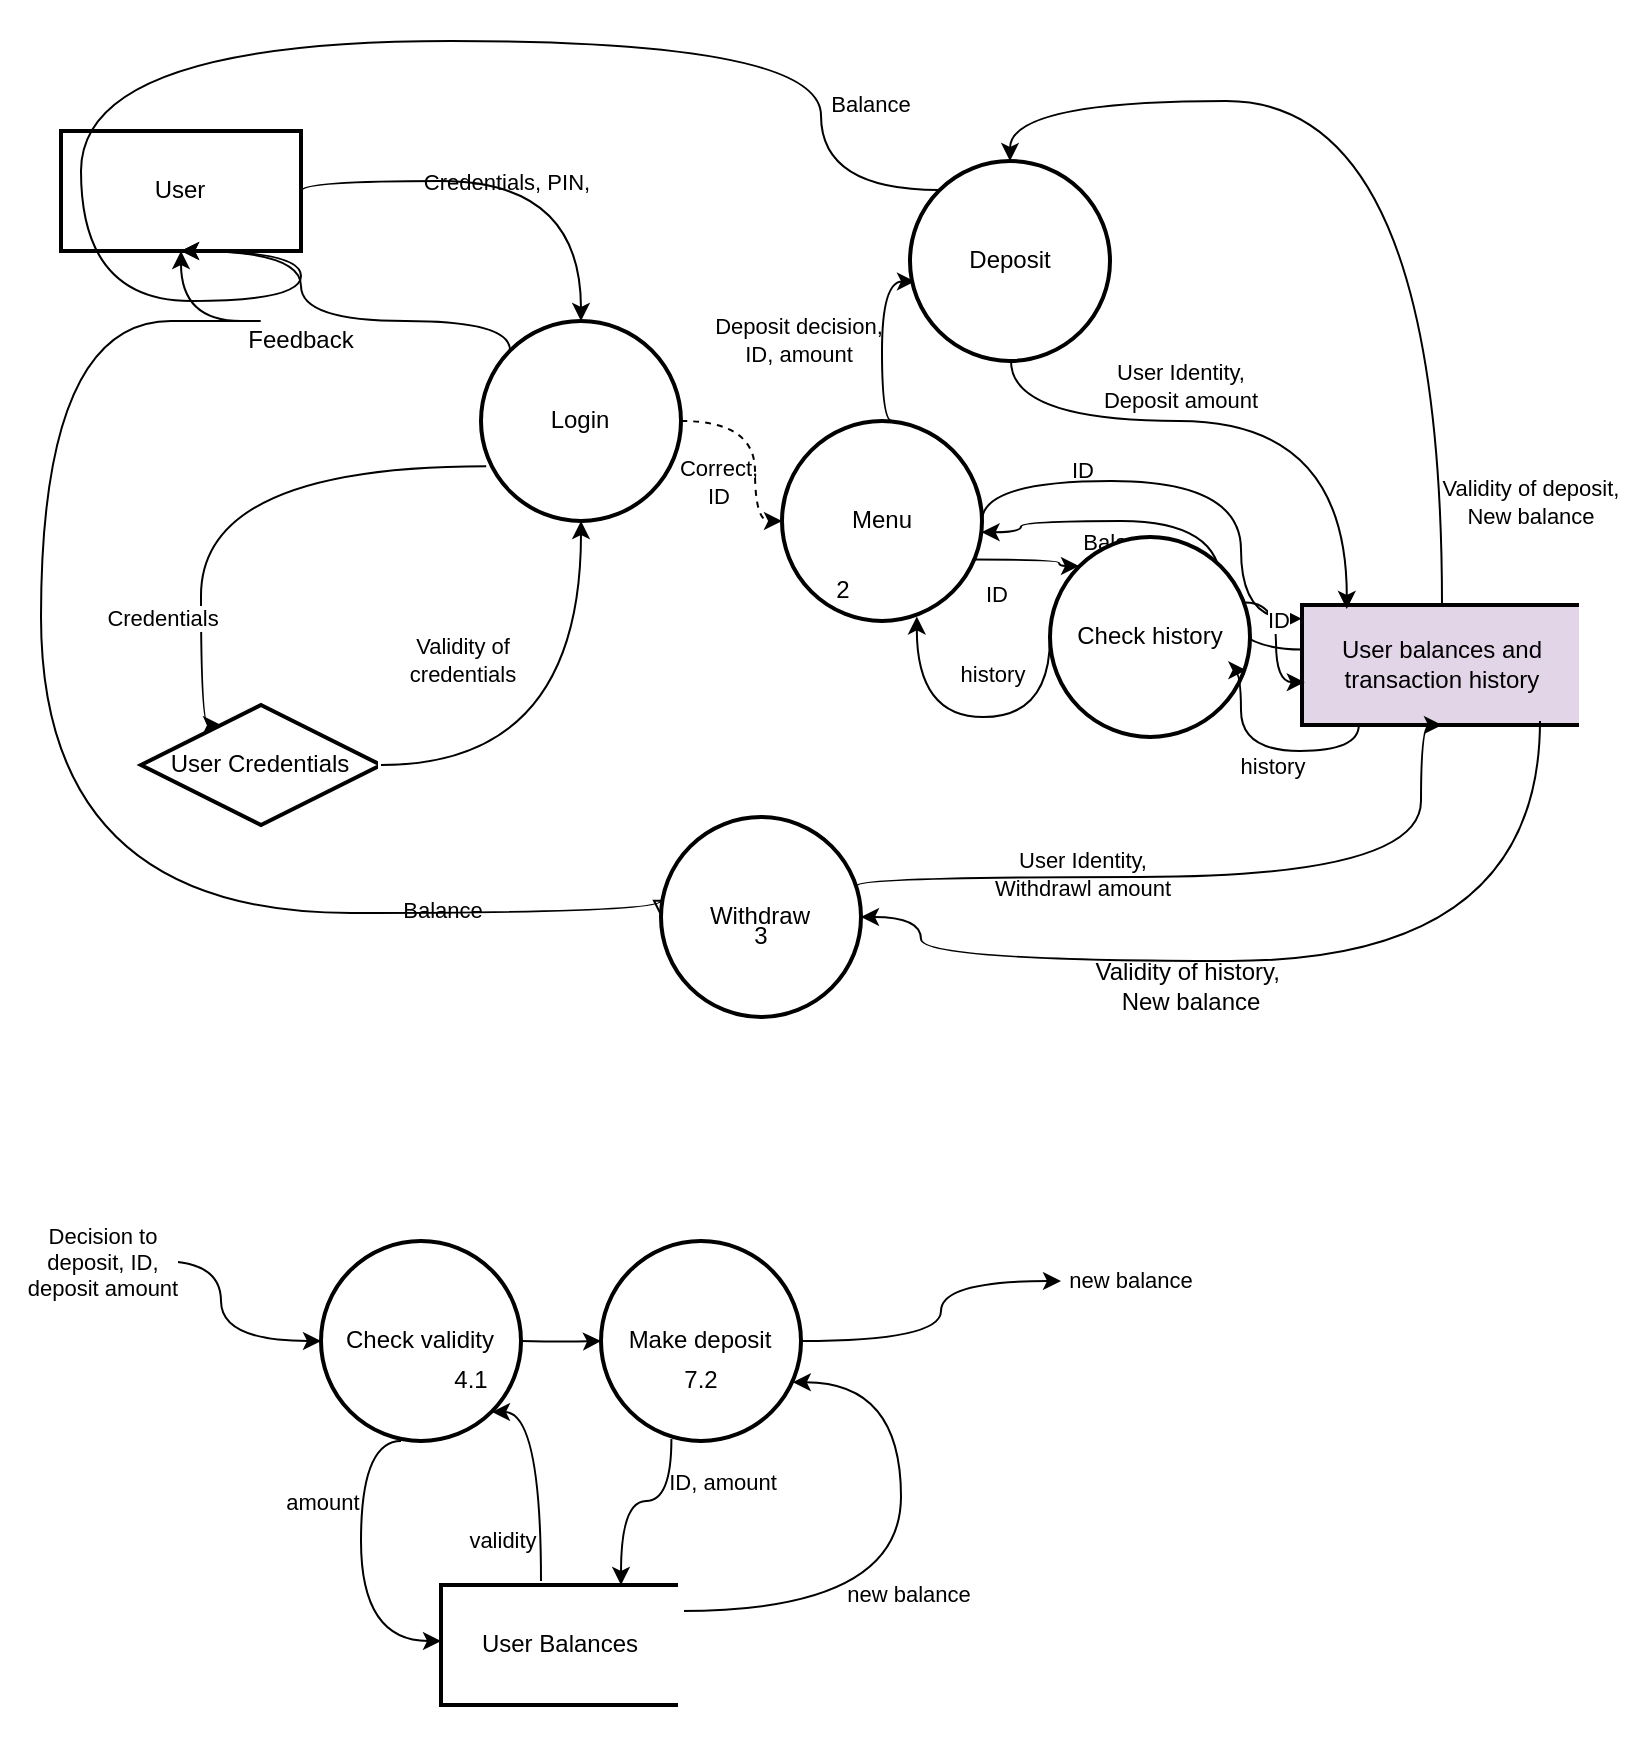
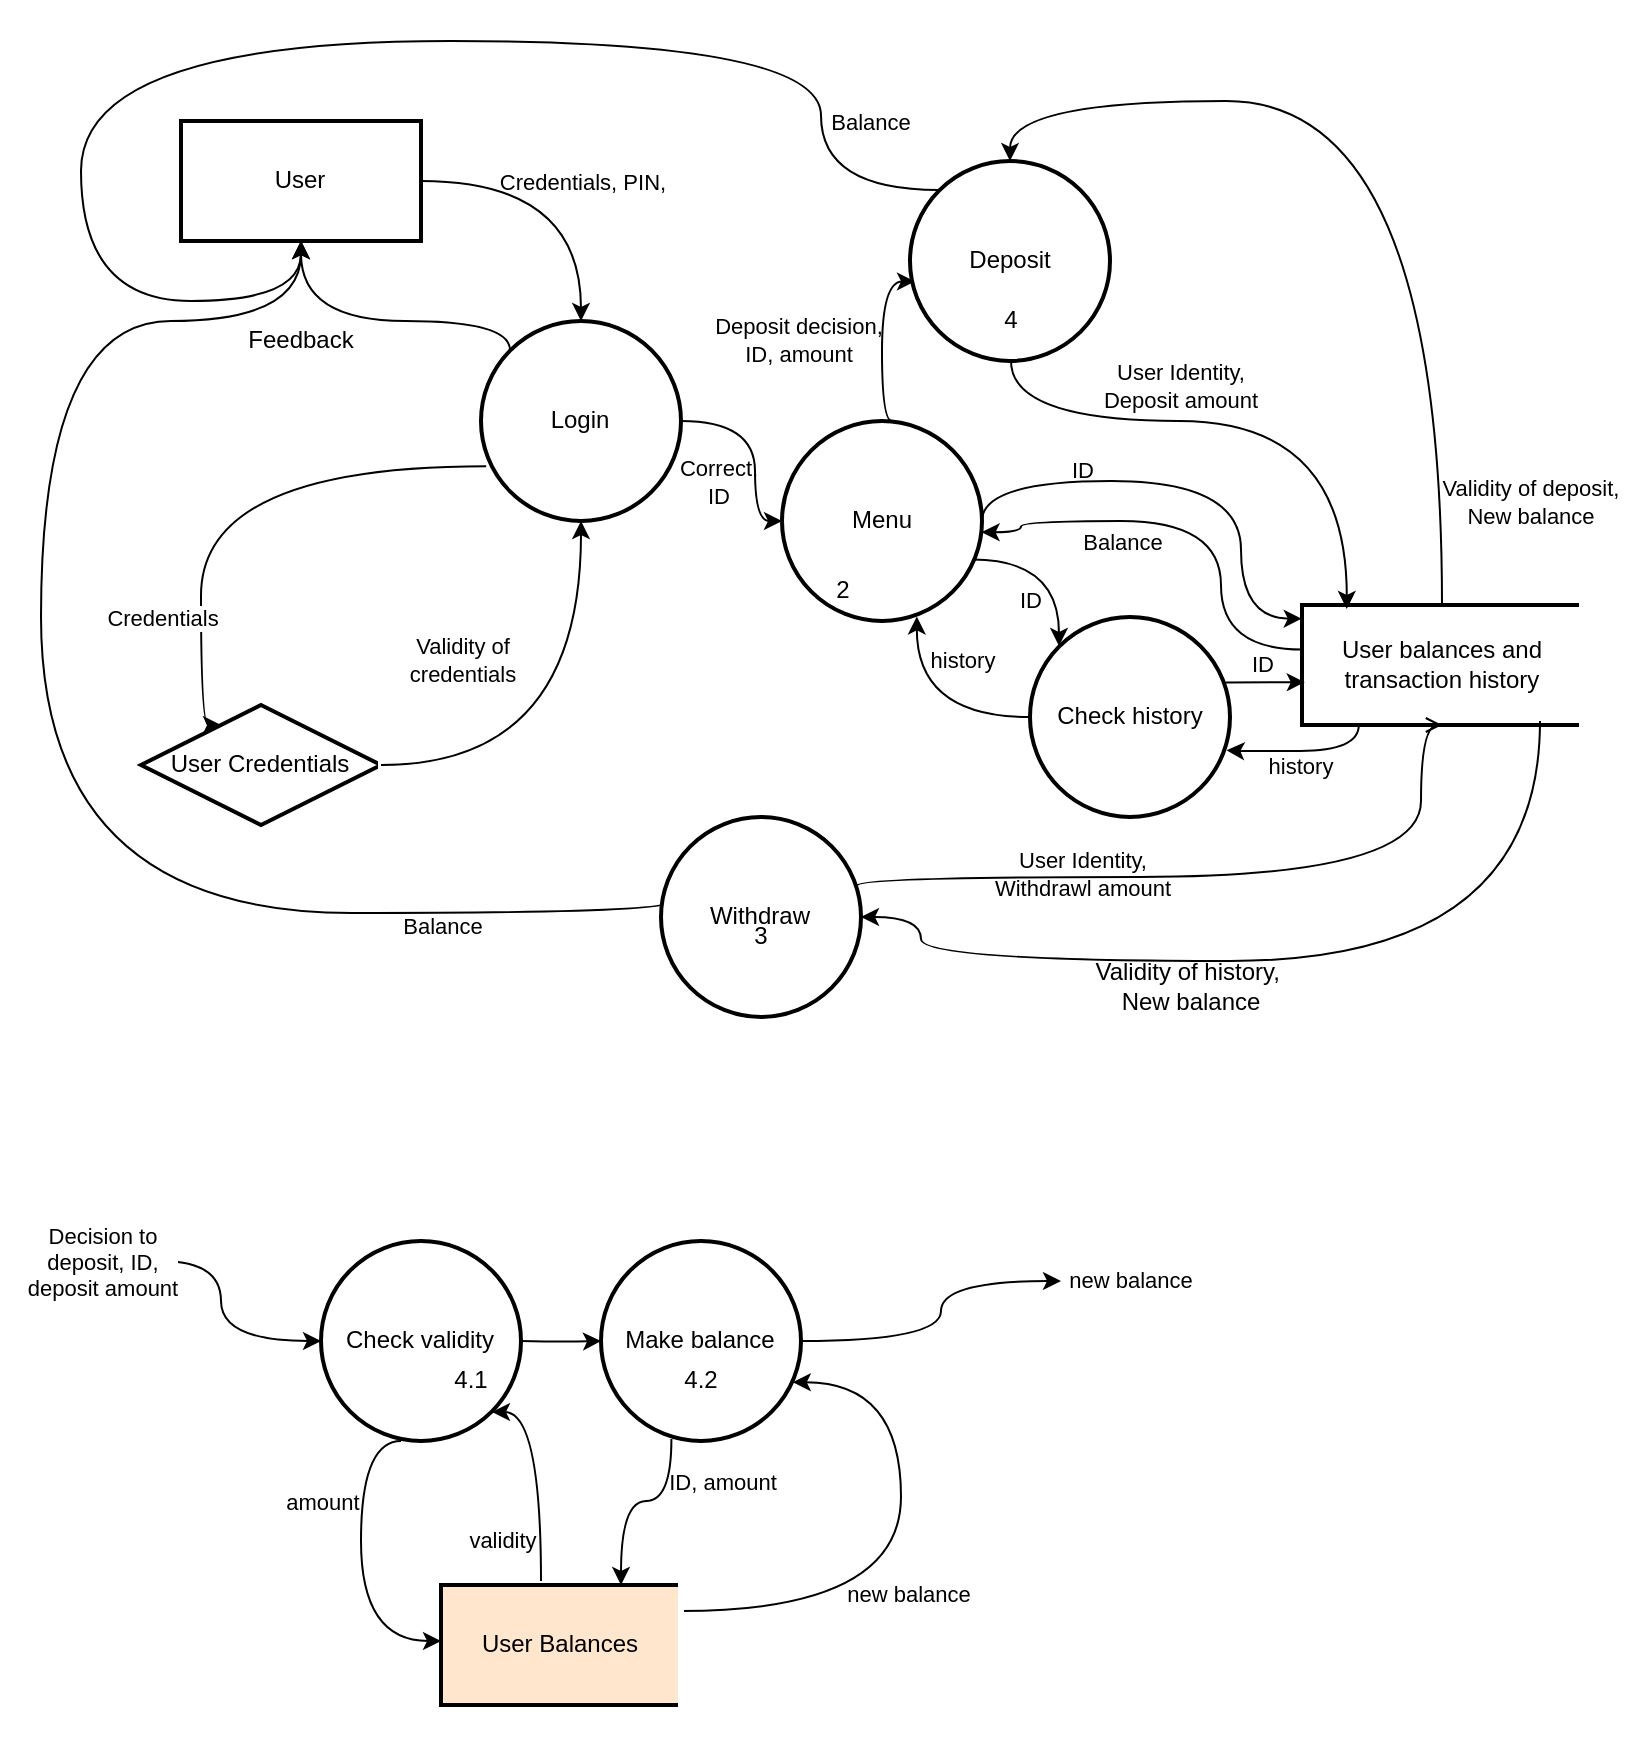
- <mxCell id="8" value="User" style="rounded=0;whiteSpace=wrap;html=1;strokeWidth=2;" parent="1" vertex="1"><mxGeometry x="30" y="65" width="120" height="60" as="geometry" /></mxCell>
+ <mxCell id="8" value="User" style="rounded=0;whiteSpace=wrap;html=1;strokeWidth=2;" parent="1" vertex="1"><mxGeometry x="90" y="60" width="120" height="60" as="geometry" /></mxCell>
+ <mxCell id="43" value="4" style="text;html=1;align=center;verticalAlign=middle;resizable=0;points=[];autosize=1;" vertex="1" parent="1"><mxGeometry x="494.5" y="150" width="20" height="20" as="geometry" /></mxCell>
- <mxCell id="37" value="" style="curved=1;endArrow=classic;html=1;fontSize=6;edgeStyle=orthogonalEdgeStyle;exitX=1;exitY=0.5;exitDx=0;exitDy=0;exitPerimeter=0;entryX=0;entryY=0.5;entryDx=0;entryDy=0;entryPerimeter=0;dashed=1;" edge="1" parent="1" source="21" target="36"><mxGeometry width="50" height="50" relative="1" as="geometry"><mxPoint x="376" y="245.5" as="sourcePoint" /><mxPoint x="500.5" y="290" as="targetPoint" /><Array as="points"><mxPoint x="377" y="210" /><mxPoint x="377" y="260" /></Array></mxGeometry></mxCell>
+ <mxCell id="37" value="" style="curved=1;endArrow=classic;html=1;fontSize=6;edgeStyle=orthogonalEdgeStyle;exitX=1;exitY=0.5;exitDx=0;exitDy=0;exitPerimeter=0;entryX=0;entryY=0.5;entryDx=0;entryDy=0;entryPerimeter=0;" edge="1" parent="1" source="21" target="36"><mxGeometry width="50" height="50" relative="1" as="geometry"><mxPoint x="376" y="245.5" as="sourcePoint" /><mxPoint x="500.5" y="290" as="targetPoint" /><Array as="points"><mxPoint x="377" y="210" /><mxPoint x="377" y="260" /></Array></mxGeometry></mxCell>
- <mxCell id="52" value="Check history" style="strokeWidth=2;html=1;shape=mxgraph.flowchart.start_2;whiteSpace=wrap;labelBackgroundColor=none;" vertex="1" parent="1"><mxGeometry x="524.5" y="268" width="100" height="100" as="geometry" /></mxCell>
+ <mxCell id="52" value="Check history" style="strokeWidth=2;html=1;shape=mxgraph.flowchart.start_2;whiteSpace=wrap;labelBackgroundColor=none;" vertex="1" parent="1"><mxGeometry x="514.5" y="308" width="100" height="100" as="geometry" /></mxCell>
- <mxCell id="6" value="User balances and transaction history" style="rounded=0;whiteSpace=wrap;html=1;strokeWidth=2;fillColor=#e1d5e7;" parent="5" vertex="1"><mxGeometry y="2" width="140" height="60" as="geometry" /></mxCell>
+ <mxCell id="6" value="User balances and transaction history" style="rounded=0;whiteSpace=wrap;html=1;strokeWidth=2;" parent="5" vertex="1"><mxGeometry y="2" width="140" height="60" as="geometry" /></mxCell>
- <mxCell id="30" value="" style="curved=1;endArrow=classic;html=1;fontSize=6;edgeStyle=orthogonalEdgeStyle;entryX=0.5;entryY=1;entryDx=0;entryDy=0;exitX=0.981;exitY=0.343;exitDx=0;exitDy=0;exitPerimeter=0;" edge="1" parent="1" source="25" target="6"><mxGeometry width="50" height="50" relative="1" as="geometry"><mxPoint x="470" y="358" as="sourcePoint" /><mxPoint x="685" y="400" as="targetPoint" /><Array as="points"><mxPoint x="428" y="438" /><mxPoint x="710" y="438" /><mxPoint x="710" y="362" /></Array></mxGeometry></mxCell>
+ <mxCell id="30" value="" style="curved=1;endArrow=open;html=1;fontSize=6;edgeStyle=orthogonalEdgeStyle;entryX=0.5;entryY=1;entryDx=0;entryDy=0;exitX=0.981;exitY=0.343;exitDx=0;exitDy=0;exitPerimeter=0;" edge="1" parent="1" source="25" target="6"><mxGeometry width="50" height="50" relative="1" as="geometry"><mxPoint x="470" y="358" as="sourcePoint" /><mxPoint x="685" y="400" as="targetPoint" /><Array as="points"><mxPoint x="428" y="438" /><mxPoint x="710" y="438" /><mxPoint x="710" y="362" /></Array></mxGeometry></mxCell>
- <mxCell id="48" value="Make deposit" style="strokeWidth=2;html=1;shape=mxgraph.flowchart.start_2;whiteSpace=wrap;labelBackgroundColor=none;" vertex="1" parent="1"><mxGeometry x="300" y="620" width="100" height="100" as="geometry" /></mxCell>
+ <mxCell id="48" value="Make balance" style="strokeWidth=2;html=1;shape=mxgraph.flowchart.start_2;whiteSpace=wrap;labelBackgroundColor=none;" vertex="1" parent="1"><mxGeometry x="300" y="620" width="100" height="100" as="geometry" /></mxCell>
- <mxCell id="61" value="7.2" style="text;html=1;align=center;verticalAlign=middle;resizable=0;points=[];autosize=1;" vertex="1" parent="1"><mxGeometry x="335" y="680" width="30" height="20" as="geometry" /></mxCell>
+ <mxCell id="61" value="4.2" style="text;html=1;align=center;verticalAlign=middle;resizable=0;points=[];autosize=1;" vertex="1" parent="1"><mxGeometry x="335" y="680" width="30" height="20" as="geometry" /></mxCell>
- <mxCell id="69" value="User Balances" style="rounded=0;whiteSpace=wrap;html=1;strokeWidth=2;" vertex="1" parent="68"><mxGeometry y="2" width="120" height="60" as="geometry" /></mxCell>
+ <mxCell id="69" value="User Balances" style="rounded=0;whiteSpace=wrap;html=1;strokeWidth=2;fillColor=#ffe6cc;" vertex="1" parent="68"><mxGeometry y="2" width="120" height="60" as="geometry" /></mxCell>
